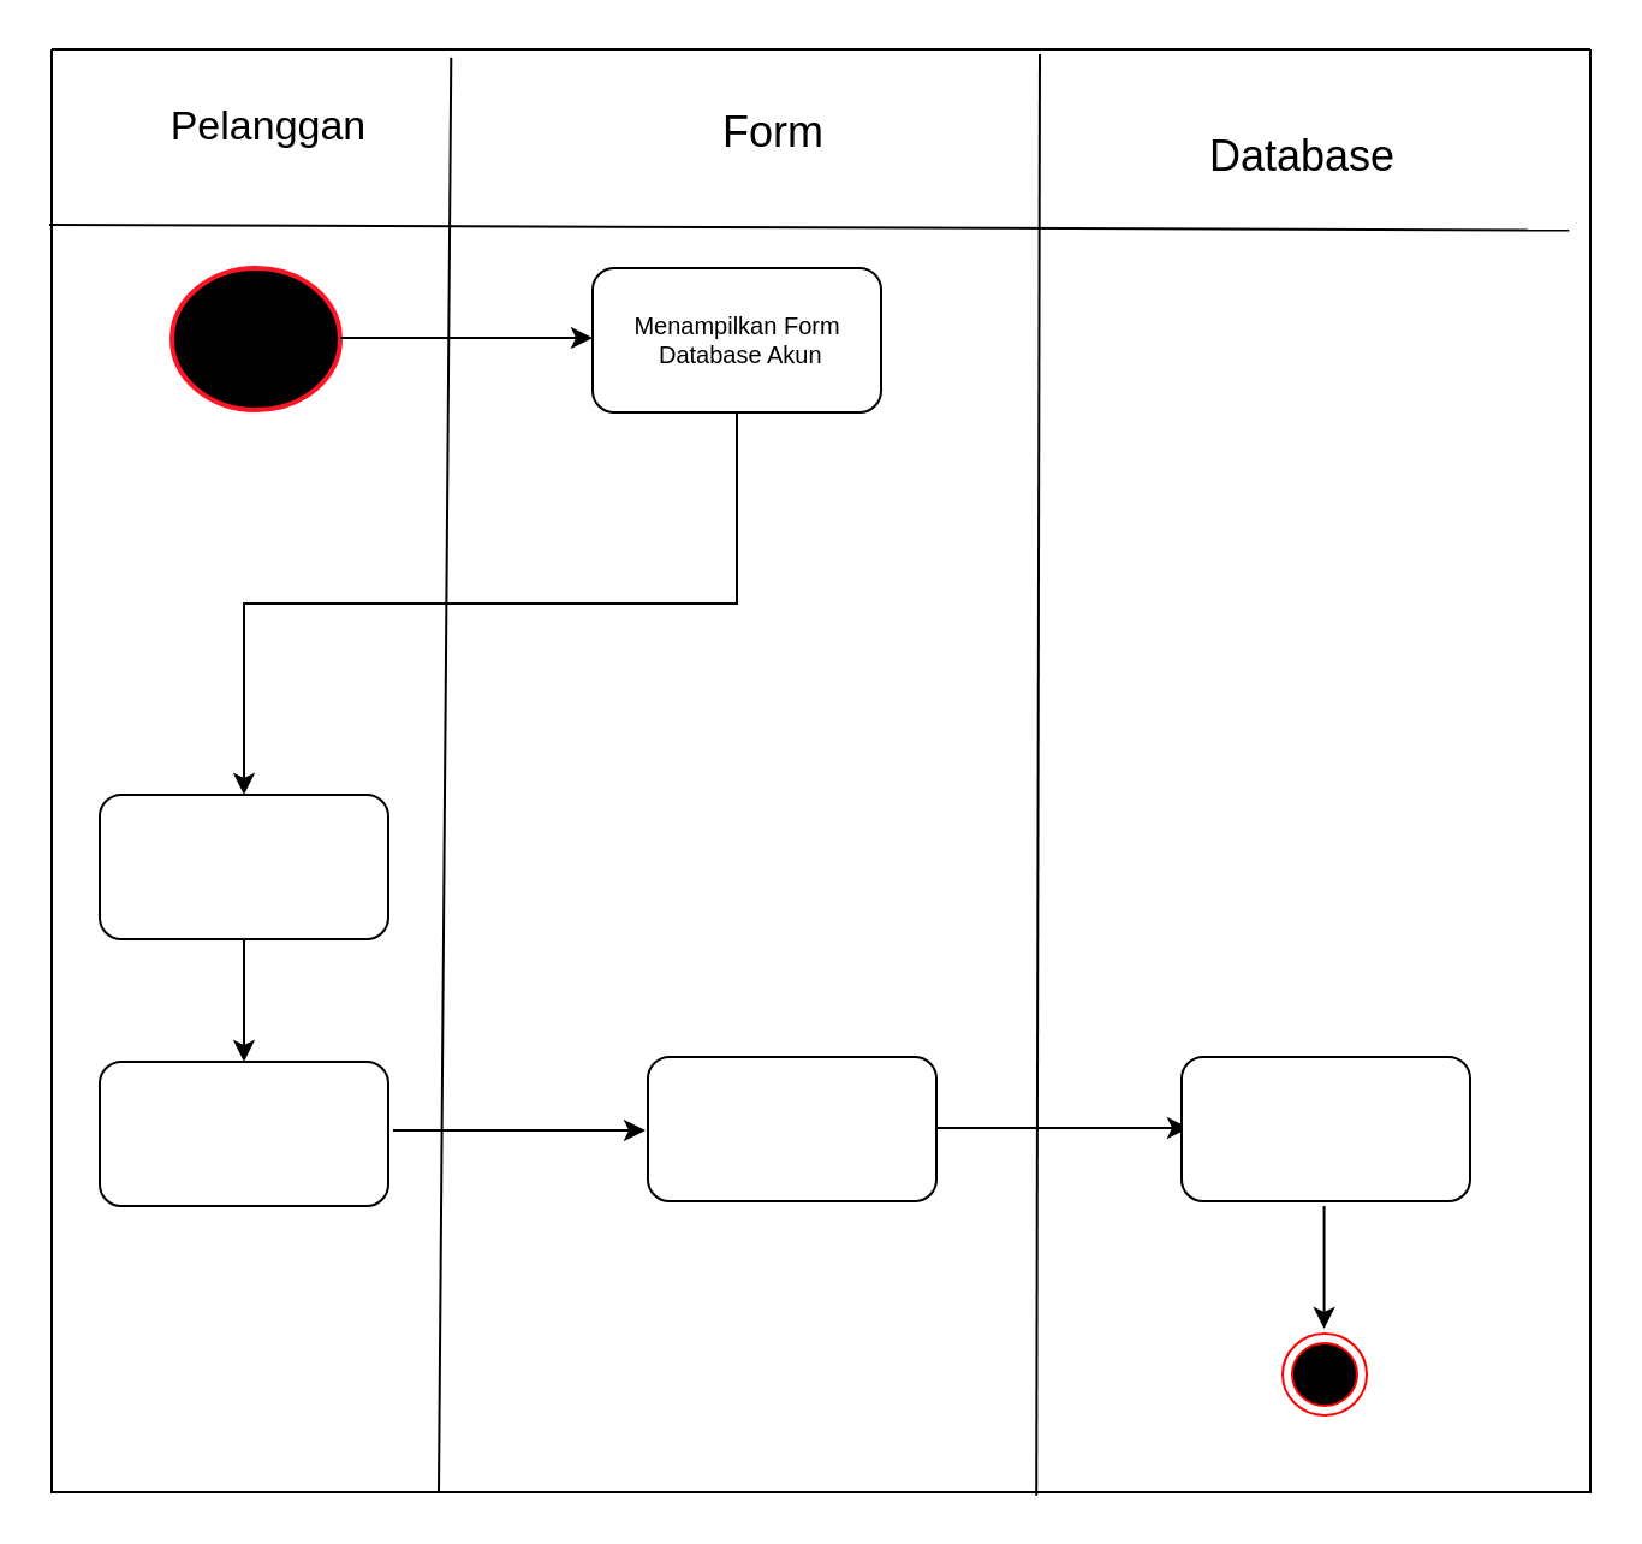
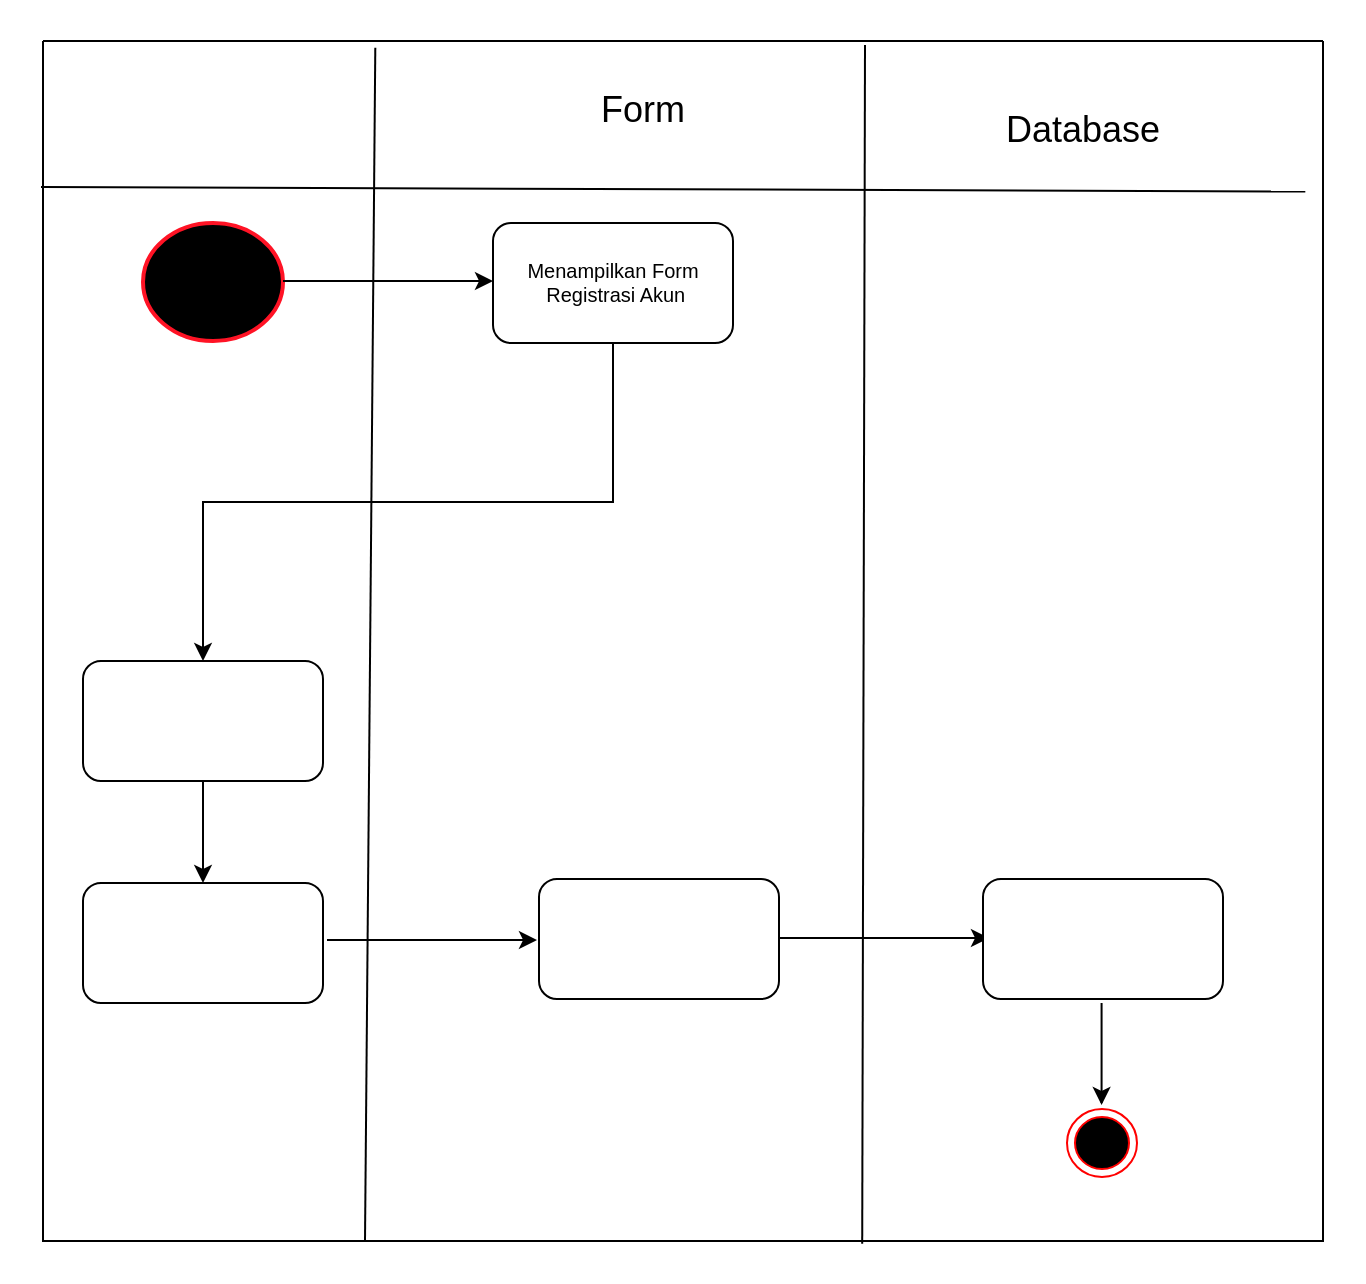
- <mxCell id="22" value="Pelanggan" style="text;html=1;align=center;verticalAlign=middle;resizable=0;points=[];autosize=1;fontSize=17;" parent="1" vertex="1"><mxGeometry x="61" y="38" width="100" height="30" as="geometry" /></mxCell>
- <mxCell id="18" value="Menampilkan Form&lt;br&gt;&amp;nbsp;Database Akun" style="text;html=1;align=center;verticalAlign=middle;resizable=0;points=[];autosize=1;fontSize=10;" parent="2" vertex="1"><mxGeometry x="230" y="100.5" width="110" height="40" as="geometry" /></mxCell>
+ <mxCell id="18" value="Menampilkan Form&lt;br&gt;&amp;nbsp;Registrasi Akun" style="text;html=1;align=center;verticalAlign=middle;resizable=0;points=[];autosize=1;fontSize=10;" parent="2" vertex="1"><mxGeometry x="230" y="100.5" width="110" height="40" as="geometry" /></mxCell>
